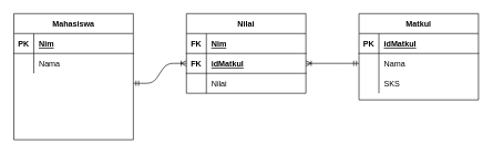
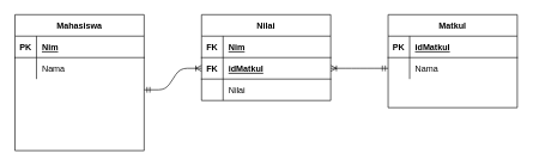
- <mxCell id="24" value="SKS" style="shape=partialRectangle;connectable=0;fillColor=none;top=0;left=0;bottom=0;right=0;align=left;spacingLeft=6;overflow=hidden;" vertex="1" parent="22"><mxGeometry x="30" width="150" height="30" as="geometry" /></mxCell>
